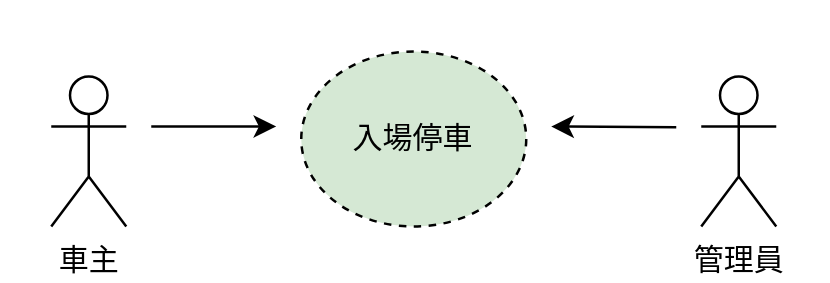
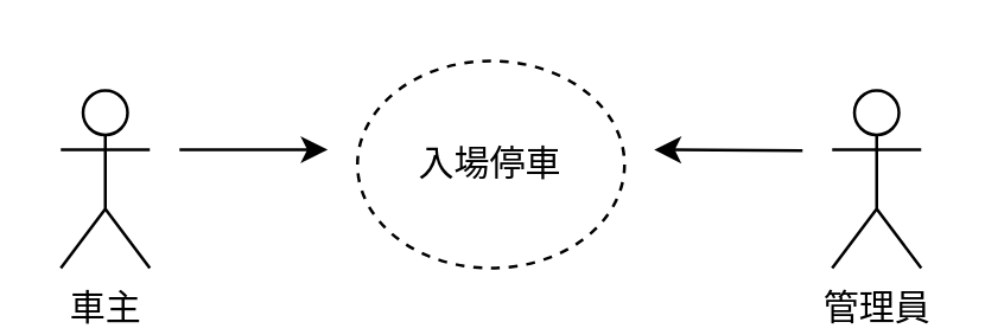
- <mxCell id="4" value="入場停車" style="ellipse;whiteSpace=wrap;html=1;align=center;dashed=1;fillColor=#d5e8d4;" vertex="1" parent="1"><mxGeometry x="120" y="20" width="90" height="70" as="geometry" /></mxCell>
+ <mxCell id="4" value="入場停車" style="ellipse;whiteSpace=wrap;html=1;align=center;dashed=1;" vertex="1" parent="1"><mxGeometry x="120" y="20" width="90" height="70" as="geometry" /></mxCell>
